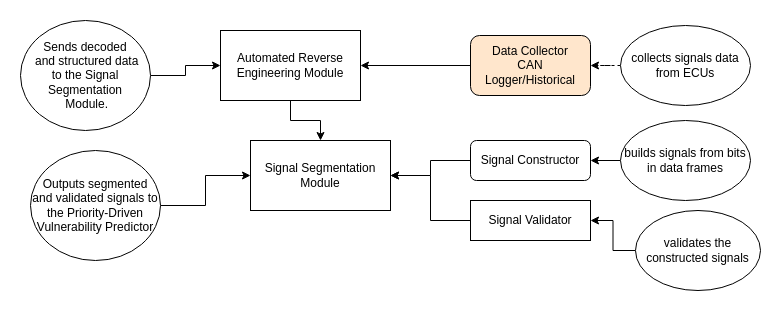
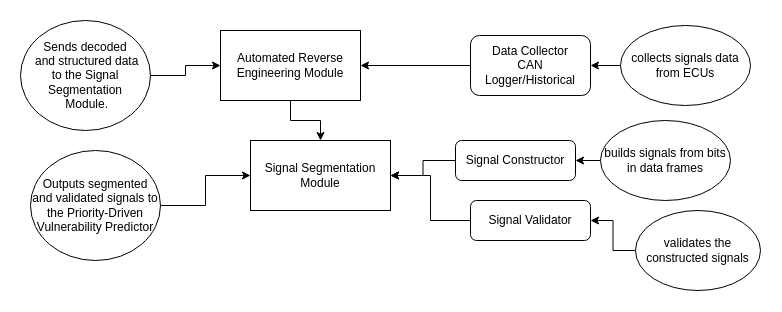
- <mxCell id="5" value="Data Collector&lt;br&gt;CAN Logger/Historical" style="rounded=1;whiteSpace=wrap;html=1;fillColor=#ffe6cc;" vertex="1" parent="1"><mxGeometry x="470" y="35" width="120" height="60" as="geometry" /></mxCell>
+ <mxCell id="5" value="Data Collector&lt;br&gt;CAN Logger/Historical" style="rounded=1;whiteSpace=wrap;html=1;" vertex="1" parent="1"><mxGeometry x="470" y="35" width="120" height="60" as="geometry" /></mxCell>
- <mxCell id="19" value="" style="edgeStyle=orthogonalEdgeStyle;rounded=0;orthogonalLoop=1;jettySize=auto;html=1;dashed=1;" edge="1" parent="1" source="20" target="5"><mxGeometry relative="1" as="geometry" /></mxCell>
+ <mxCell id="19" value="" style="edgeStyle=orthogonalEdgeStyle;rounded=0;orthogonalLoop=1;jettySize=auto;html=1;" edge="1" parent="1" source="20" target="5"><mxGeometry relative="1" as="geometry" /></mxCell>
- <mxCell id="10" value="Signal Constructor" style="rounded=1;whiteSpace=wrap;html=1;" vertex="1" parent="1"><mxGeometry x="470" y="140" width="120" height="40" as="geometry" /></mxCell>
+ <mxCell id="10" value="Signal Constructor" style="rounded=1;whiteSpace=wrap;html=1;" vertex="1" parent="1"><mxGeometry x="455" y="140" width="120" height="40" as="geometry" /></mxCell>
- <mxCell id="14" value="builds signals from bits in data frames" style="ellipse;whiteSpace=wrap;html=1;" vertex="1" parent="1"><mxGeometry x="620" y="120" width="130" height="80" as="geometry" /></mxCell>
+ <mxCell id="14" value="builds signals from bits in data frames" style="ellipse;whiteSpace=wrap;html=1;" vertex="1" parent="1"><mxGeometry x="600" y="120" width="130" height="80" as="geometry" /></mxCell>
- <mxCell id="12" value="Signal Validator" style="whiteSpace=wrap;html=1;rounded=0;" vertex="1" parent="1"><mxGeometry x="470" y="200" width="120" height="40" as="geometry" /></mxCell>
+ <mxCell id="12" value="Signal Validator" style="rounded=1;whiteSpace=wrap;html=1;" vertex="1" parent="1"><mxGeometry x="470" y="200" width="120" height="40" as="geometry" /></mxCell>
